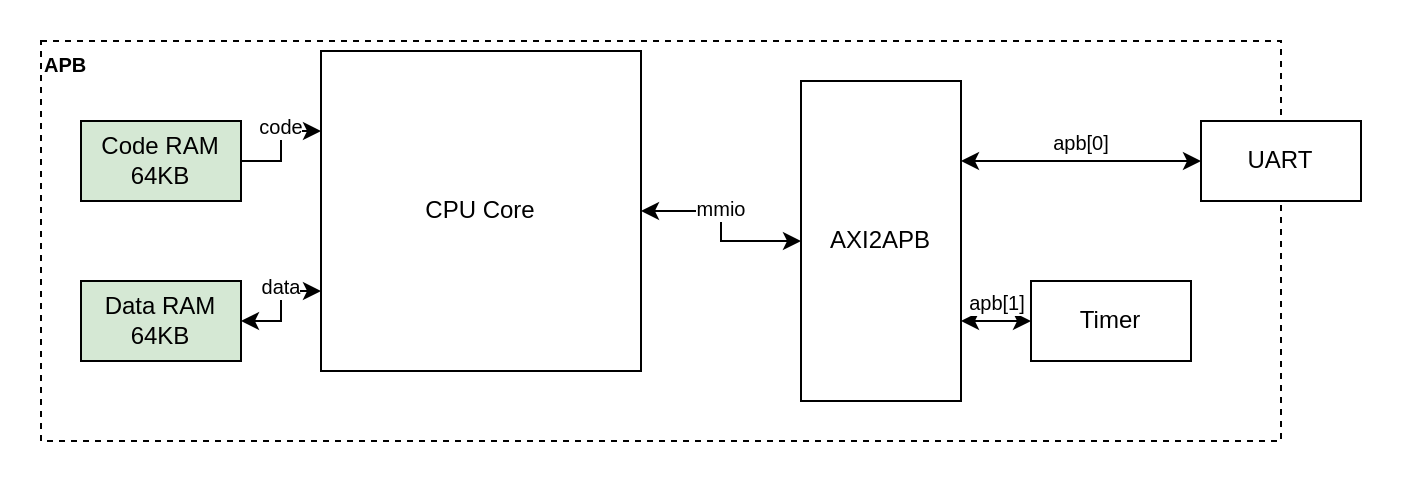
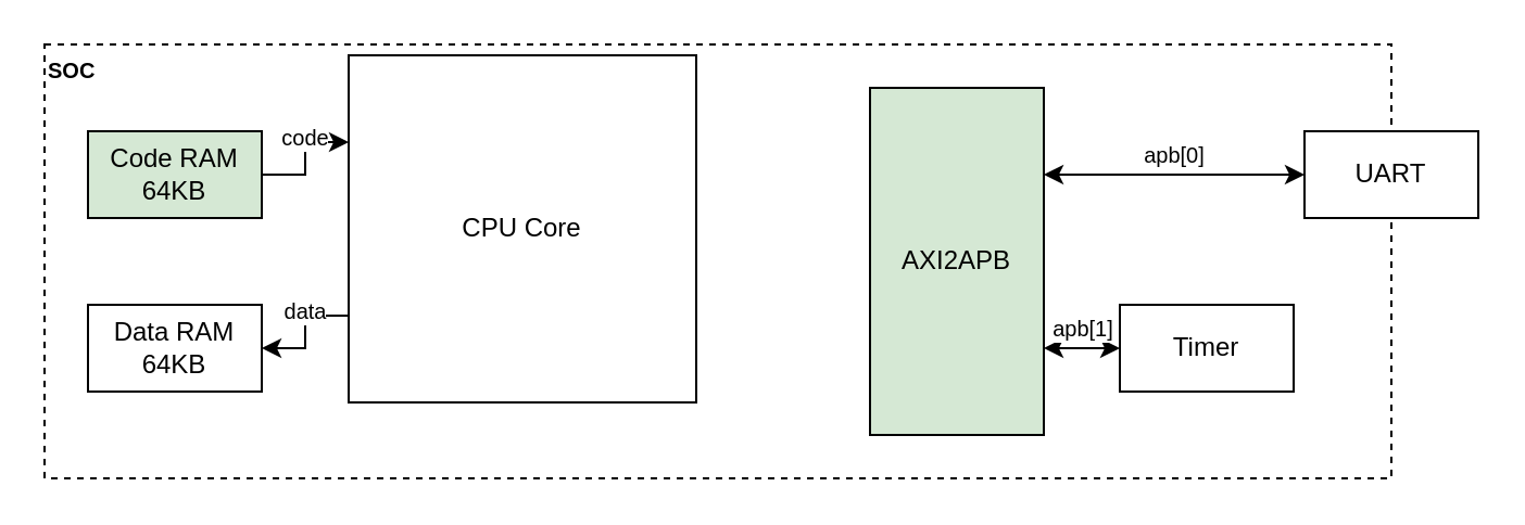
- <mxCell id="2" value="APB" style="rounded=0;whiteSpace=wrap;html=1;dashed=1;fontSize=10;fontColor=#000000;align=left;verticalAlign=top;fontStyle=1" vertex="1" parent="1"><mxGeometry x="20" y="20" width="620" height="200" as="geometry" /></mxCell>
+ <mxCell id="2" value="SOC" style="rounded=0;whiteSpace=wrap;html=1;dashed=1;fontSize=10;fontColor=#000000;align=left;verticalAlign=top;fontStyle=1" vertex="1" parent="1"><mxGeometry x="20" y="20" width="620" height="200" as="geometry" /></mxCell>
- <mxCell id="3" value="mmio" style="edgeStyle=orthogonalEdgeStyle;rounded=0;jumpStyle=none;jumpSize=10;orthogonalLoop=1;jettySize=auto;html=1;startArrow=classic;startFill=1;strokeColor=#000000;strokeWidth=1;fontSize=10;fontColor=#000000;verticalAlign=bottom;" edge="1" parent="1" source="4" target="9"><mxGeometry relative="1" as="geometry" /></mxCell>
- <mxCell id="9" value="AXI2APB" style="rounded=0;whiteSpace=wrap;html=1;fontStyle=0" vertex="1" parent="1"><mxGeometry x="400" y="40" width="80" height="160" as="geometry" /></mxCell>
+ <mxCell id="9" value="AXI2APB" style="rounded=0;whiteSpace=wrap;html=1;fontStyle=0;fillColor=#d5e8d4;" vertex="1" parent="1"><mxGeometry x="400" y="40" width="80" height="160" as="geometry" /></mxCell>
- <mxCell id="7" value="data" style="edgeStyle=orthogonalEdgeStyle;rounded=0;jumpStyle=none;jumpSize=10;orthogonalLoop=1;jettySize=auto;html=1;strokeColor=#000000;strokeWidth=1;fontSize=10;fontColor=#000000;entryX=0;entryY=0.75;entryDx=0;entryDy=0;startArrow=classic;startFill=1;verticalAlign=bottom;" edge="1" parent="1" source="8" target="4"><mxGeometry relative="1" as="geometry" /></mxCell>
+ <mxCell id="7" value="data" style="edgeStyle=orthogonalEdgeStyle;rounded=0;jumpStyle=none;jumpSize=10;orthogonalLoop=1;jettySize=auto;html=1;strokeColor=#000000;strokeWidth=1;fontSize=10;fontColor=#000000;entryX=0;entryY=0.75;entryDx=0;entryDy=0;startArrow=classic;startFill=1;verticalAlign=bottom;endArrow=none;" edge="1" parent="1" source="8" target="4"><mxGeometry relative="1" as="geometry" /></mxCell>
- <mxCell id="8" value="Data RAM&lt;br&gt;64KB" style="rounded=0;whiteSpace=wrap;html=1;fontStyle=0;fillColor=#d5e8d4;" vertex="1" parent="1"><mxGeometry x="40" y="140" width="80" height="40" as="geometry" /></mxCell>
+ <mxCell id="8" value="Data RAM&lt;br&gt;64KB" style="rounded=0;whiteSpace=wrap;html=1;fontStyle=0" vertex="1" parent="1"><mxGeometry x="40" y="140" width="80" height="40" as="geometry" /></mxCell>
